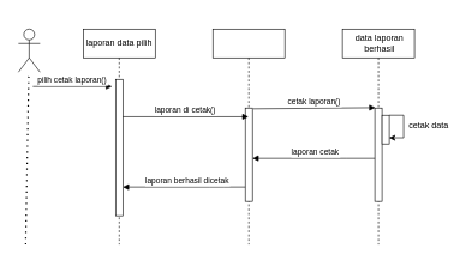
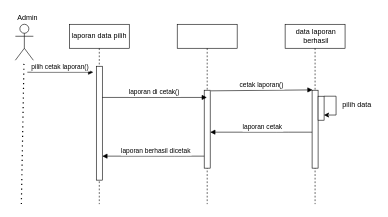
+ <mxCell id="12" value="Admin" style="text;html=1;align=center;verticalAlign=middle;resizable=0;points=[];autosize=1;strokeColor=none;fillColor=none;" vertex="1" parent="1"><mxGeometry x="20" y="20" width="50" height="20" as="geometry" /></mxCell>
- <mxCell id="20" value="cetak data" style="text;html=1;strokeColor=none;fillColor=none;align=center;verticalAlign=middle;whiteSpace=wrap;rounded=0;" vertex="1" parent="1"><mxGeometry x="565" y="160" width="60" height="30" as="geometry" /></mxCell>
+ <mxCell id="20" value="pilih data" style="text;html=1;strokeColor=none;fillColor=none;align=center;verticalAlign=middle;whiteSpace=wrap;rounded=0;" vertex="1" parent="1"><mxGeometry x="565" y="160" width="60" height="30" as="geometry" /></mxCell>
